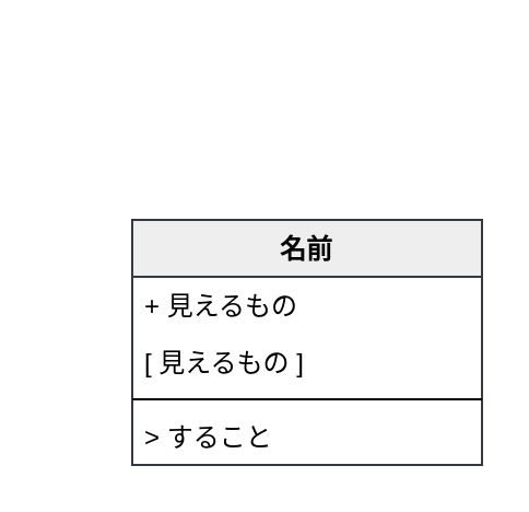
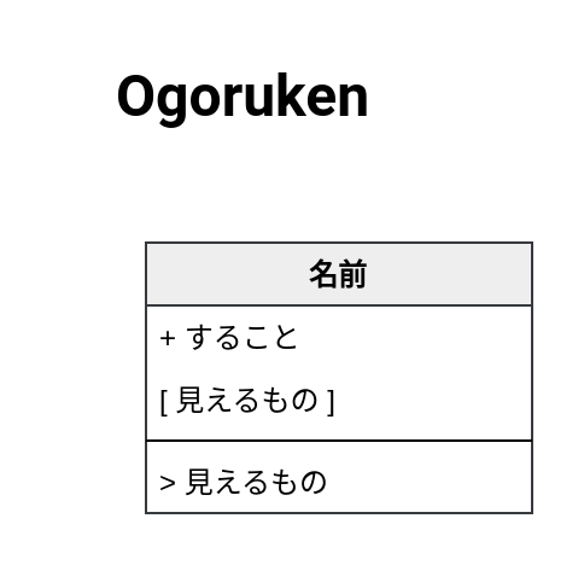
+ <mxCell id="7" value="Ogoruken" style="text;strokeColor=none;fillColor=none;html=1;fontSize=24;fontStyle=1;verticalAlign=middle;align=center;rounded=0;shadow=0;labelBackgroundColor=none;fontFamily=Roboto;" vertex="1" parent="1"><mxGeometry x="20" y="20" width="160" height="40" as="geometry" /></mxCell>
- <mxCell id="3" value="+ 見えるもの" style="text;strokeColor=none;fillColor=none;align=left;verticalAlign=middle;spacingLeft=4;spacingRight=4;overflow=hidden;rotatable=0;points=[[0,0.5],[1,0.5]];portConstraint=eastwest;" vertex="1" parent="2"><mxGeometry y="26" width="160" height="26" as="geometry" /></mxCell>
+ <mxCell id="3" value="+ すること" style="text;strokeColor=none;fillColor=none;align=left;verticalAlign=middle;spacingLeft=4;spacingRight=4;overflow=hidden;rotatable=0;points=[[0,0.5],[1,0.5]];portConstraint=eastwest;" vertex="1" parent="2"><mxGeometry y="26" width="160" height="26" as="geometry" /></mxCell>
- <mxCell id="6" value="&gt; すること" style="text;strokeColor=none;fillColor=none;align=left;verticalAlign=middle;spacingLeft=4;spacingRight=4;overflow=hidden;rotatable=0;points=[[0,0.5],[1,0.5]];portConstraint=eastwest;" vertex="1" parent="2"><mxGeometry y="86" width="160" height="26" as="geometry" /></mxCell>
+ <mxCell id="6" value="&gt; 見えるもの" style="text;strokeColor=none;fillColor=none;align=left;verticalAlign=middle;spacingLeft=4;spacingRight=4;overflow=hidden;rotatable=0;points=[[0,0.5],[1,0.5]];portConstraint=eastwest;" vertex="1" parent="2"><mxGeometry y="86" width="160" height="26" as="geometry" /></mxCell>
